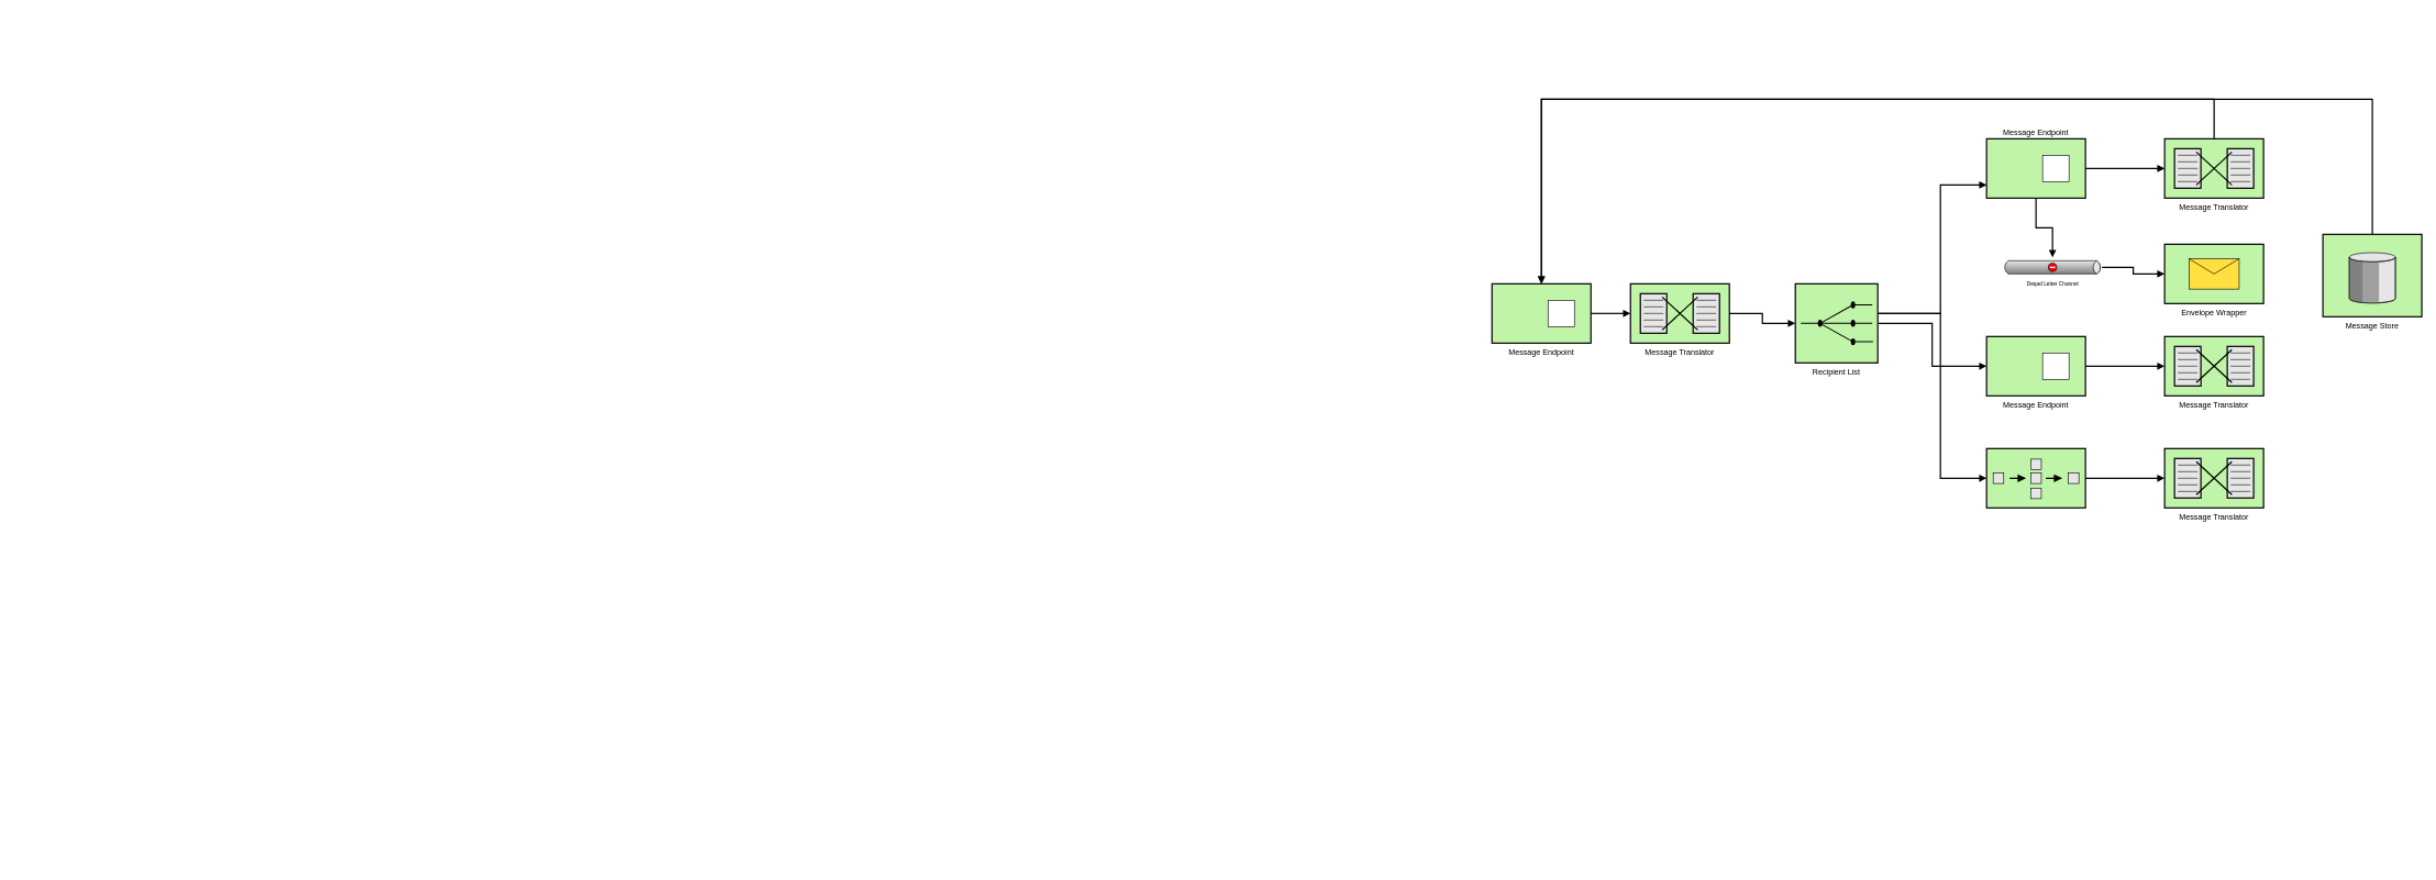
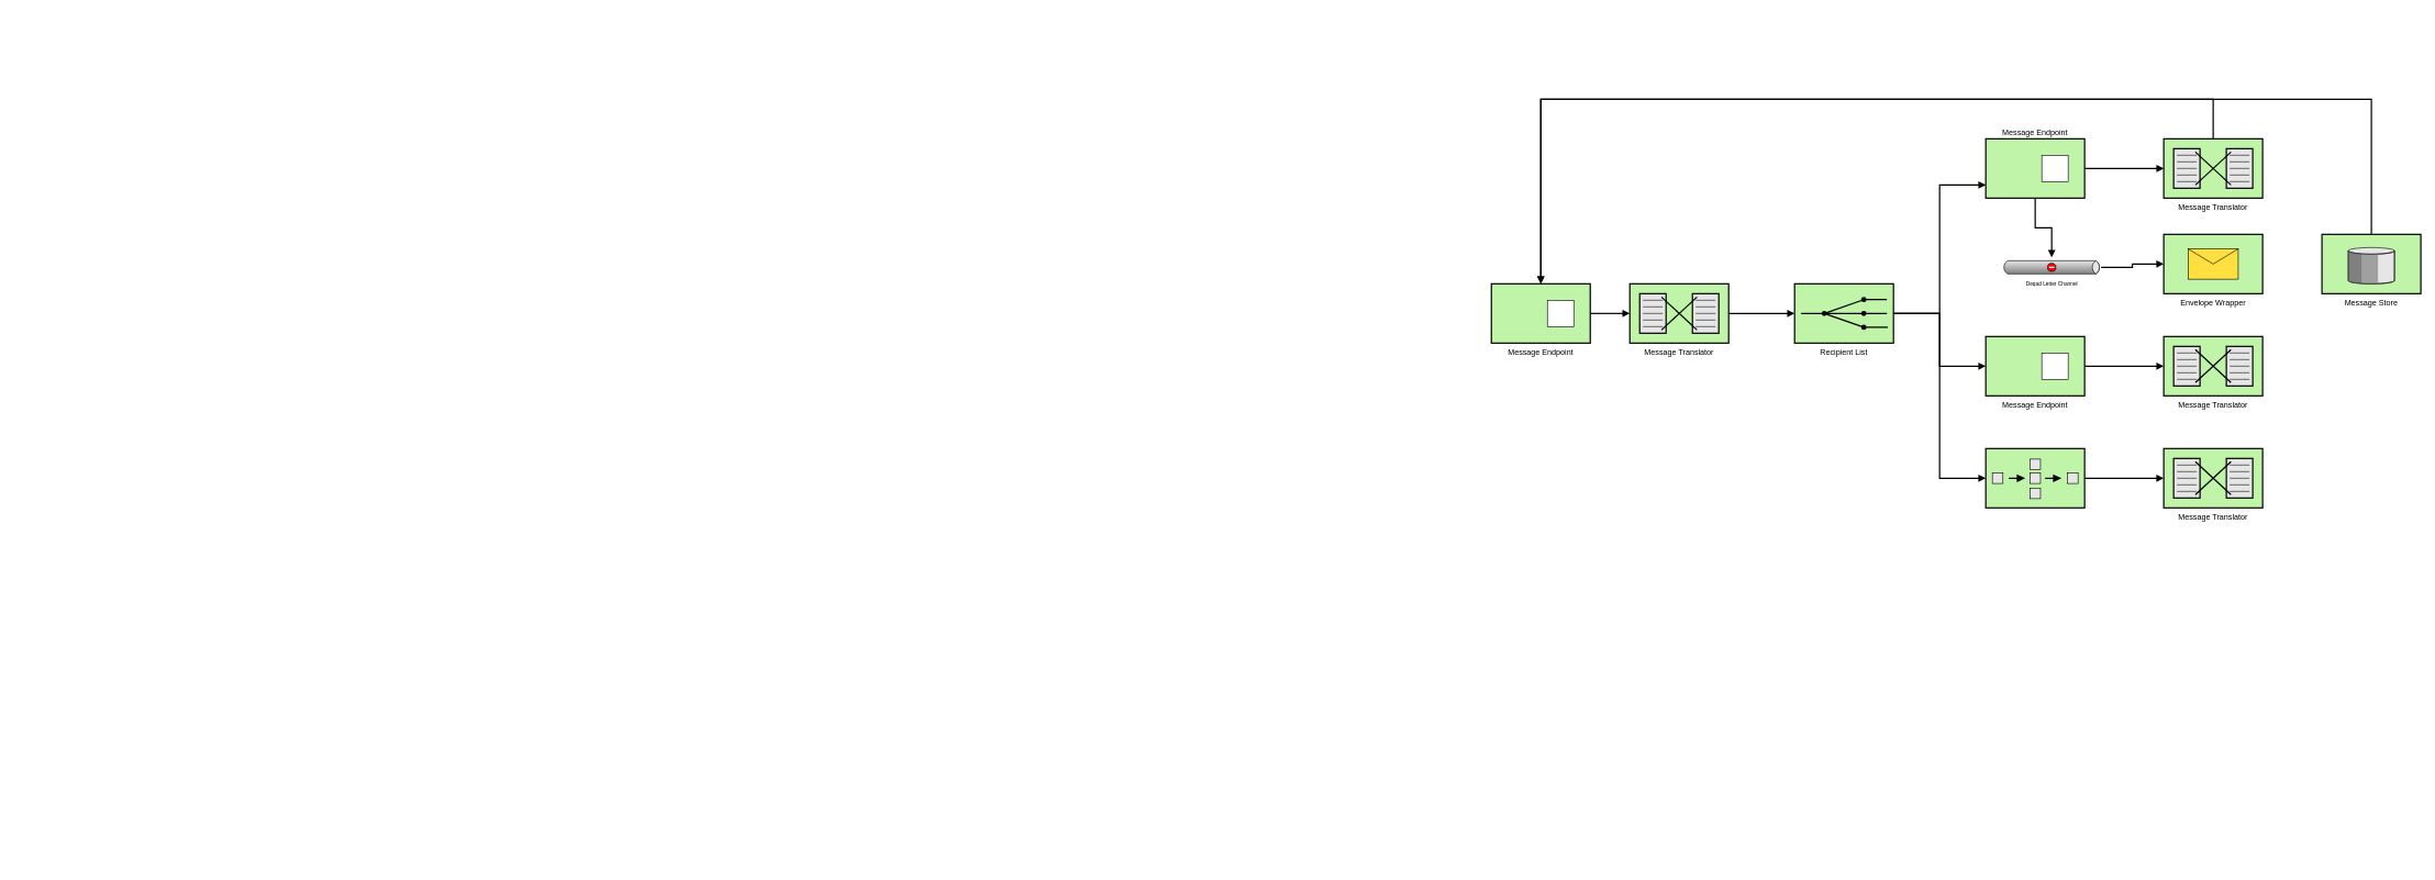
- <mxCell id="23" value="Envelope Wrapper" style="strokeWidth=2;dashed=0;align=center;fontSize=12;fillColor=#c0f5a9;verticalLabelPosition=bottom;verticalAlign=top;shape=mxgraph.eip.envelope_wrapper;" parent="1" vertex="1"><mxGeometry x="3282" y="370" width="150" height="90" as="geometry" /></mxCell>
+ <mxCell id="23" value="Envelope Wrapper" style="strokeWidth=2;dashed=0;align=center;fontSize=12;fillColor=#c0f5a9;verticalLabelPosition=bottom;verticalAlign=top;shape=mxgraph.eip.envelope_wrapper;" parent="1" vertex="1"><mxGeometry x="3282" y="355" width="150" height="90" as="geometry" /></mxCell>
- <mxCell id="27" value="Message Store" style="strokeWidth=2;dashed=0;align=center;fontSize=12;verticalLabelPosition=bottom;verticalAlign=top;shape=mxgraph.eip.message_store;fillColor=#c0f5a9" parent="1" vertex="1"><mxGeometry x="3522" y="355" width="150" height="125" as="geometry" /></mxCell>
+ <mxCell id="27" value="Message Store" style="strokeWidth=2;dashed=0;align=center;fontSize=12;verticalLabelPosition=bottom;verticalAlign=top;shape=mxgraph.eip.message_store;fillColor=#c0f5a9" parent="1" vertex="1"><mxGeometry x="3522" y="355" width="150" height="90" as="geometry" /></mxCell>
- <mxCell id="7" value="Recipient List" style="strokeWidth=2;dashed=0;align=center;fontSize=12;fillColor=#c0f5a9;verticalLabelPosition=bottom;verticalAlign=top;shape=mxgraph.eip.recipient_list;" parent="1" vertex="1"><mxGeometry x="2722" y="430" width="125" height="120" as="geometry" /></mxCell>
+ <mxCell id="7" value="Recipient List" style="strokeWidth=2;dashed=0;align=center;fontSize=12;fillColor=#c0f5a9;verticalLabelPosition=bottom;verticalAlign=top;shape=mxgraph.eip.recipient_list;" parent="1" vertex="1"><mxGeometry x="2722" y="430" width="150" height="90" as="geometry" /></mxCell>
